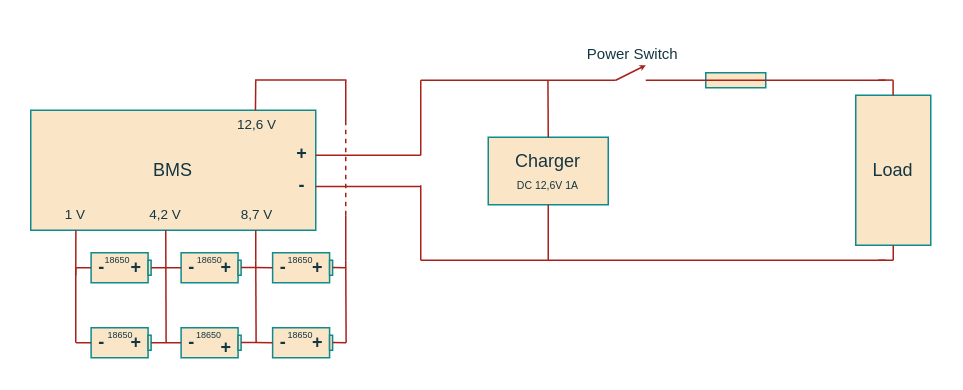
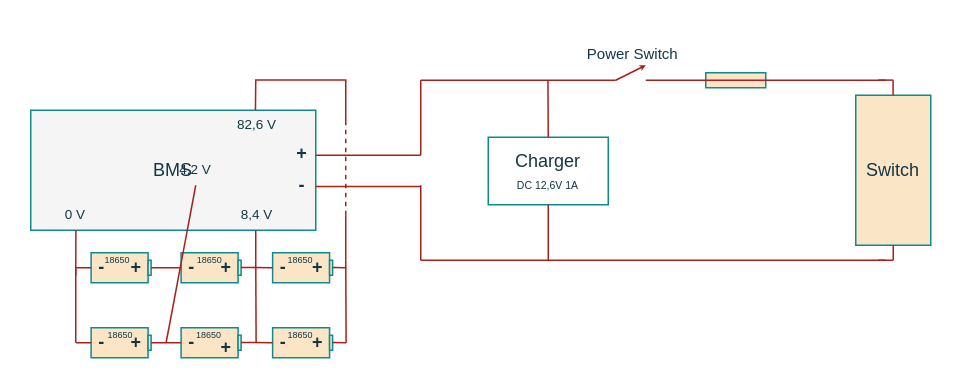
- <mxCell id="5" value="12,6 V" style="text;html=1;strokeColor=none;fillColor=none;align=center;verticalAlign=middle;whiteSpace=wrap;rounded=0;fontSize=9;fontColor=#143642;" parent="1" vertex="1"><mxGeometry x="156" y="73" width="30" height="20" as="geometry" /></mxCell>
+ <mxCell id="5" value="82,6 V" style="text;html=1;strokeColor=none;fillColor=none;align=center;verticalAlign=middle;whiteSpace=wrap;rounded=0;fontSize=9;fontColor=#143642;" parent="1" vertex="1"><mxGeometry x="156" y="73" width="30" height="20" as="geometry" /></mxCell>
- <mxCell id="3" value="BMS" style="rounded=0;whiteSpace=wrap;html=1;fillColor=#FAE5C7;strokeColor=#0F8B8D;fontColor=#143642;" parent="1" vertex="1"><mxGeometry x="20" y="73" width="190" height="80" as="geometry" /></mxCell>
+ <mxCell id="3" value="BMS" style="rounded=0;whiteSpace=wrap;html=1;fillColor=#f5f5f5;strokeColor=#0F8B8D;fontColor=#143642;" parent="1" vertex="1"><mxGeometry x="20" y="73" width="190" height="80" as="geometry" /></mxCell>
- <mxCell id="27" value="Load" style="rounded=0;whiteSpace=wrap;html=1;fillColor=#FAE5C7;strokeColor=#0F8B8D;fontColor=#143642;" parent="1" vertex="1"><mxGeometry x="570" y="63" width="50" height="100" as="geometry" /></mxCell>
+ <mxCell id="27" value="Switch" style="rounded=0;whiteSpace=wrap;html=1;fillColor=#FAE5C7;strokeColor=#0F8B8D;fontColor=#143642;" parent="1" vertex="1"><mxGeometry x="570" y="63" width="50" height="100" as="geometry" /></mxCell>
- <mxCell id="13" value="Charger&lt;br style=&quot;font-size: 12px&quot;&gt;&lt;font style=&quot;font-size: 7px&quot;&gt;DC 12,6V 1A&lt;/font&gt;" style="rounded=0;whiteSpace=wrap;html=1;fontSize=12;fillColor=#FAE5C7;strokeColor=#0F8B8D;fontColor=#143642;" parent="1" vertex="1"><mxGeometry x="325" y="91" width="80" height="45" as="geometry" /></mxCell>
+ <mxCell id="13" value="Charger&lt;br style=&quot;font-size: 12px&quot;&gt;&lt;font style=&quot;font-size: 7px&quot;&gt;DC 12,6V 1A&lt;/font&gt;" style="rounded=0;whiteSpace=wrap;html=1;fontSize=12;fillColor=#ffffff;strokeColor=#0F8B8D;fontColor=#143642;" parent="1" vertex="1"><mxGeometry x="325" y="91" width="80" height="45" as="geometry" /></mxCell>
- <mxCell id="4" value="1 V" style="text;html=1;strokeColor=none;fillColor=none;align=center;verticalAlign=middle;whiteSpace=wrap;rounded=0;fontSize=9;fontColor=#143642;" parent="1" vertex="1"><mxGeometry x="40" y="133" width="20" height="20" as="geometry" /></mxCell>
+ <mxCell id="4" value="0 V" style="text;html=1;strokeColor=none;fillColor=none;align=center;verticalAlign=middle;whiteSpace=wrap;rounded=0;fontSize=9;fontColor=#143642;" parent="1" vertex="1"><mxGeometry x="40" y="133" width="20" height="20" as="geometry" /></mxCell>
- <mxCell id="6" value="4,2 V" style="text;html=1;strokeColor=none;fillColor=none;align=center;verticalAlign=middle;whiteSpace=wrap;rounded=0;fontSize=9;fontColor=#143642;" parent="1" vertex="1"><mxGeometry x="95" y="133" width="30" height="20" as="geometry" /></mxCell>
+ <mxCell id="6" value="4,2 V" style="text;html=1;strokeColor=none;fillColor=none;align=center;verticalAlign=middle;whiteSpace=wrap;rounded=0;fontSize=9;fontColor=#143642;" parent="1" vertex="1"><mxGeometry x="115" y="103" width="30" height="20" as="geometry" /></mxCell>
- <mxCell id="7" value="8,7 V" style="text;html=1;strokeColor=none;fillColor=none;align=center;verticalAlign=middle;whiteSpace=wrap;rounded=0;fontSize=9;fontColor=#143642;" parent="1" vertex="1"><mxGeometry x="156" y="133" width="30" height="20" as="geometry" /></mxCell>
+ <mxCell id="7" value="8,4 V" style="text;html=1;strokeColor=none;fillColor=none;align=center;verticalAlign=middle;whiteSpace=wrap;rounded=0;fontSize=9;fontColor=#143642;" parent="1" vertex="1"><mxGeometry x="156" y="133" width="30" height="20" as="geometry" /></mxCell>
